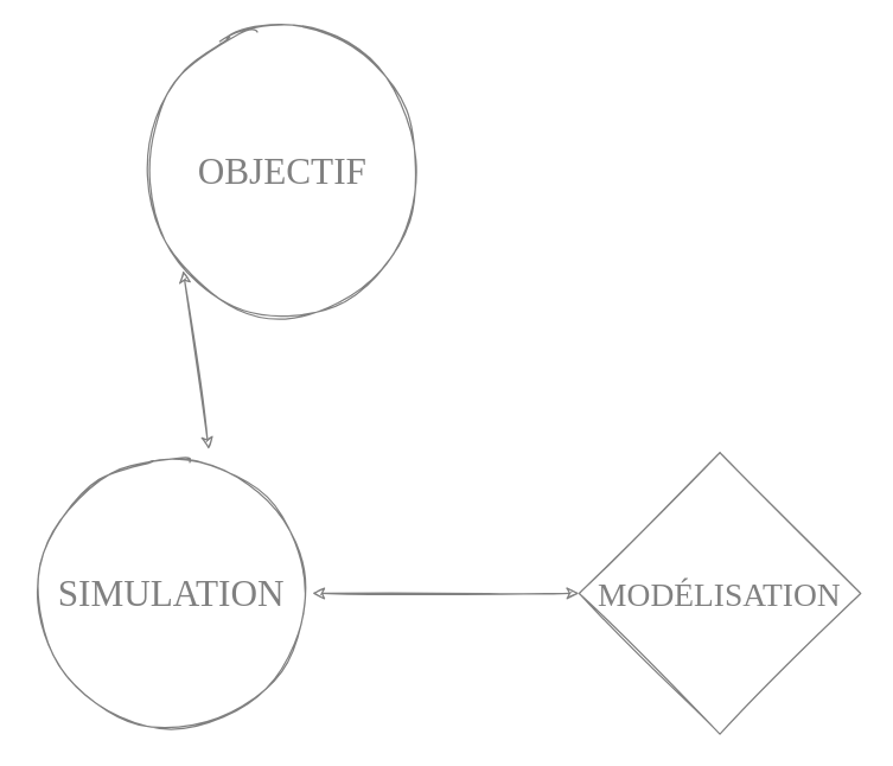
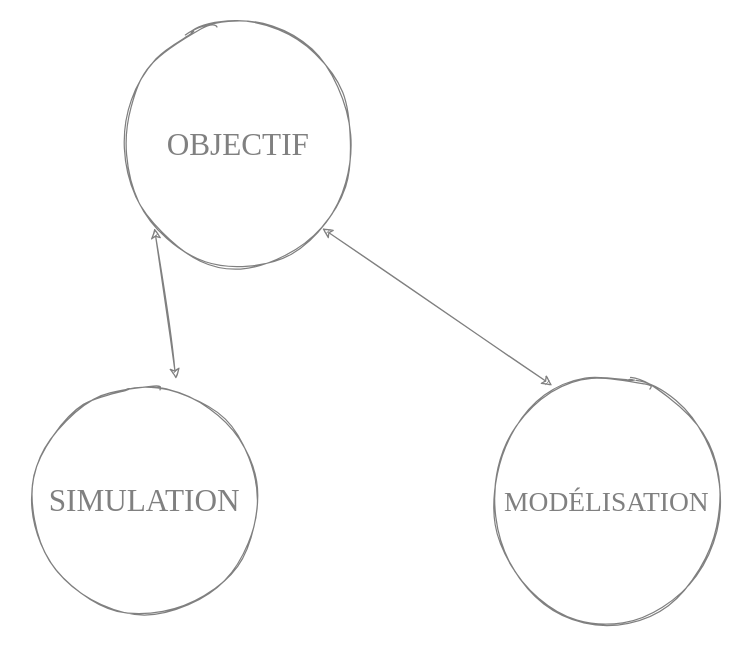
+ <mxCell id="5" value="" style="endArrow=classic;startArrow=classic;html=1;rounded=0;sketch=1;fontFamily=Verdana;fontSize=25;entryX=1;entryY=1;entryDx=0;entryDy=0;exitX=0.269;exitY=0.016;exitDx=0;exitDy=0;exitPerimeter=0;fontColor=#808080;strokeColor=#808080;" parent="1" source="3" target="2" edge="1"><mxGeometry width="50" height="50" relative="1" as="geometry"><mxPoint x="350" y="365" as="sourcePoint" /><mxPoint x="400" y="315" as="targetPoint" /></mxGeometry></mxCell>
- <mxCell id="7" value="" style="endArrow=classic;startArrow=classic;html=1;rounded=0;sketch=1;fontFamily=Verdana;fontSize=25;entryX=1;entryY=0.5;entryDx=0;entryDy=0;exitX=0;exitY=0.5;exitDx=0;exitDy=0;fontColor=#808080;strokeColor=#808080;" parent="1" source="3" target="4" edge="1"><mxGeometry width="50" height="50" relative="1" as="geometry"><mxPoint x="280" y="345" as="sourcePoint" /><mxPoint x="201.065" y="224.135" as="targetPoint" /></mxGeometry></mxCell>
- <mxCell id="3" value="&lt;font style=&quot;font-size: 22px;&quot;&gt;MODÉLISATION&lt;/font&gt;" style="rhombus;whiteSpace=wrap;html=1;aspect=fixed;sketch=1;fontFamily=Verdana;fontSize=25;fontColor=#808080;strokeColor=#808080;fillColor=none;" parent="1" vertex="1"><mxGeometry x="390" y="305" width="190" height="190" as="geometry" /></mxCell>
+ <mxCell id="3" value="&lt;font style=&quot;font-size: 22px;&quot;&gt;MODÉLISATION&lt;/font&gt;" style="ellipse;whiteSpace=wrap;html=1;aspect=fixed;sketch=1;fontFamily=Verdana;fontSize=25;fontColor=#808080;strokeColor=#808080;fillColor=none;" parent="1" vertex="1"><mxGeometry x="390" y="305" width="190" height="190" as="geometry" /></mxCell>
